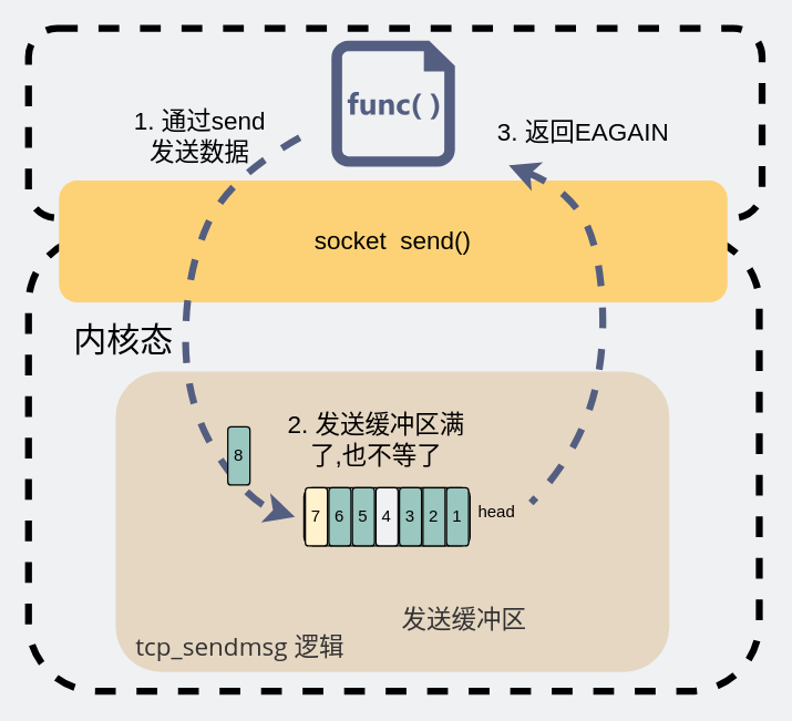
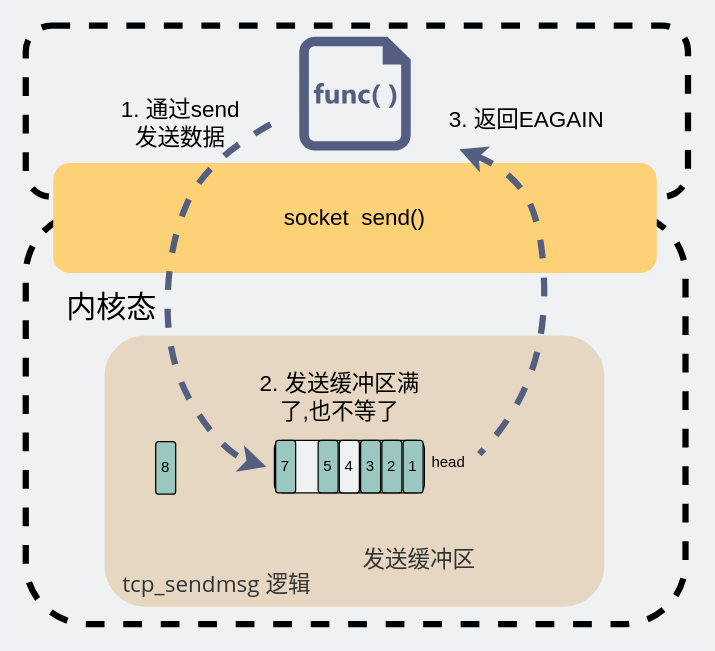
- <mxCell id="18" value="8" style="rounded=1;whiteSpace=wrap;html=1;fillColor=#9AC7BF;" parent="1" vertex="1"><mxGeometry x="164" y="308" width="16" height="42" as="geometry" /></mxCell>
+ <mxCell id="18" value="8" style="rounded=1;whiteSpace=wrap;html=1;fillColor=#9AC7BF;" parent="1" vertex="1"><mxGeometry x="124" y="353" width="16" height="42" as="geometry" /></mxCell>
- <mxCell id="21" value="7" style="rounded=1;whiteSpace=wrap;html=1;fillColor=#fff2cc;" parent="1" vertex="1"><mxGeometry x="220" y="352" width="16" height="42" as="geometry" /></mxCell>
+ <mxCell id="21" value="7" style="rounded=1;whiteSpace=wrap;html=1;fillColor=#9AC7BF;" parent="1" vertex="1"><mxGeometry x="220" y="352" width="16" height="42" as="geometry" /></mxCell>
- <mxCell id="20" value="6" style="rounded=1;whiteSpace=wrap;html=1;fillColor=#9AC7BF;" parent="1" vertex="1"><mxGeometry x="237" y="352" width="16" height="42" as="geometry" /></mxCell>
- <mxCell id="11" value="2" style="whiteSpace=wrap;html=1;fillColor=#9AC7BF;rounded=0;" parent="1" vertex="1"><mxGeometry x="305" y="352" width="16" height="42" as="geometry" /></mxCell>
+ <mxCell id="11" value="2" style="rounded=1;whiteSpace=wrap;html=1;fillColor=#9AC7BF;" parent="1" vertex="1"><mxGeometry x="305" y="352" width="16" height="42" as="geometry" /></mxCell>
